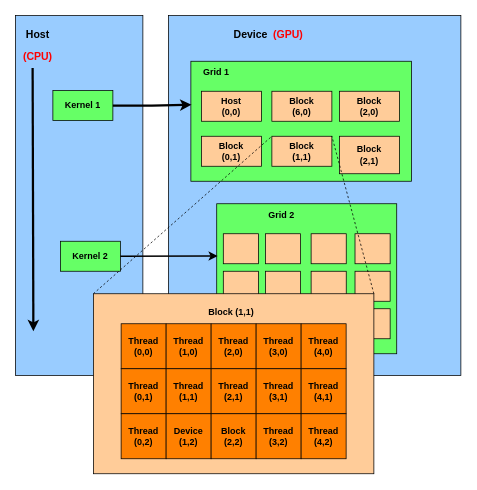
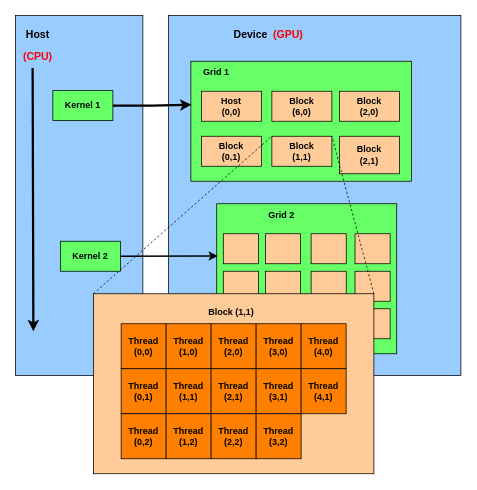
- <mxCell id="51" value="&lt;span style=&quot;&quot;&gt;&lt;b&gt;Device&lt;br&gt;(1,2)&lt;/b&gt;&lt;/span&gt;" style="whiteSpace=wrap;html=1;aspect=fixed;labelBackgroundColor=#FF8000;fillColor=#FF8000;" vertex="1" parent="39"><mxGeometry x="60" y="120" width="60" height="60" as="geometry" /></mxCell>
+ <mxCell id="51" value="&lt;span style=&quot;&quot;&gt;&lt;b&gt;Thread&lt;br&gt;(1,2)&lt;/b&gt;&lt;/span&gt;" style="whiteSpace=wrap;html=1;aspect=fixed;labelBackgroundColor=#FF8000;fillColor=#FF8000;" vertex="1" parent="39"><mxGeometry x="60" y="120" width="60" height="60" as="geometry" /></mxCell>
- <mxCell id="52" value="&lt;span style=&quot;&quot;&gt;&lt;b&gt;Block&lt;br&gt;(2,2)&lt;/b&gt;&lt;/span&gt;" style="whiteSpace=wrap;html=1;aspect=fixed;labelBackgroundColor=#FF8000;fillColor=#FF8000;" vertex="1" parent="39"><mxGeometry x="120" y="120" width="60" height="60" as="geometry" /></mxCell>
+ <mxCell id="52" value="&lt;span style=&quot;&quot;&gt;&lt;b&gt;Thread&lt;br&gt;(2,2)&lt;/b&gt;&lt;/span&gt;" style="whiteSpace=wrap;html=1;aspect=fixed;labelBackgroundColor=#FF8000;fillColor=#FF8000;" vertex="1" parent="39"><mxGeometry x="120" y="120" width="60" height="60" as="geometry" /></mxCell>
- <mxCell id="54" value="&lt;span style=&quot;&quot;&gt;&lt;b&gt;Thread&lt;br&gt;(4,2)&lt;/b&gt;&lt;/span&gt;" style="whiteSpace=wrap;html=1;aspect=fixed;labelBackgroundColor=#FF8000;fillColor=#FF8000;" vertex="1" parent="39"><mxGeometry x="240" y="120" width="60" height="60" as="geometry" /></mxCell>
